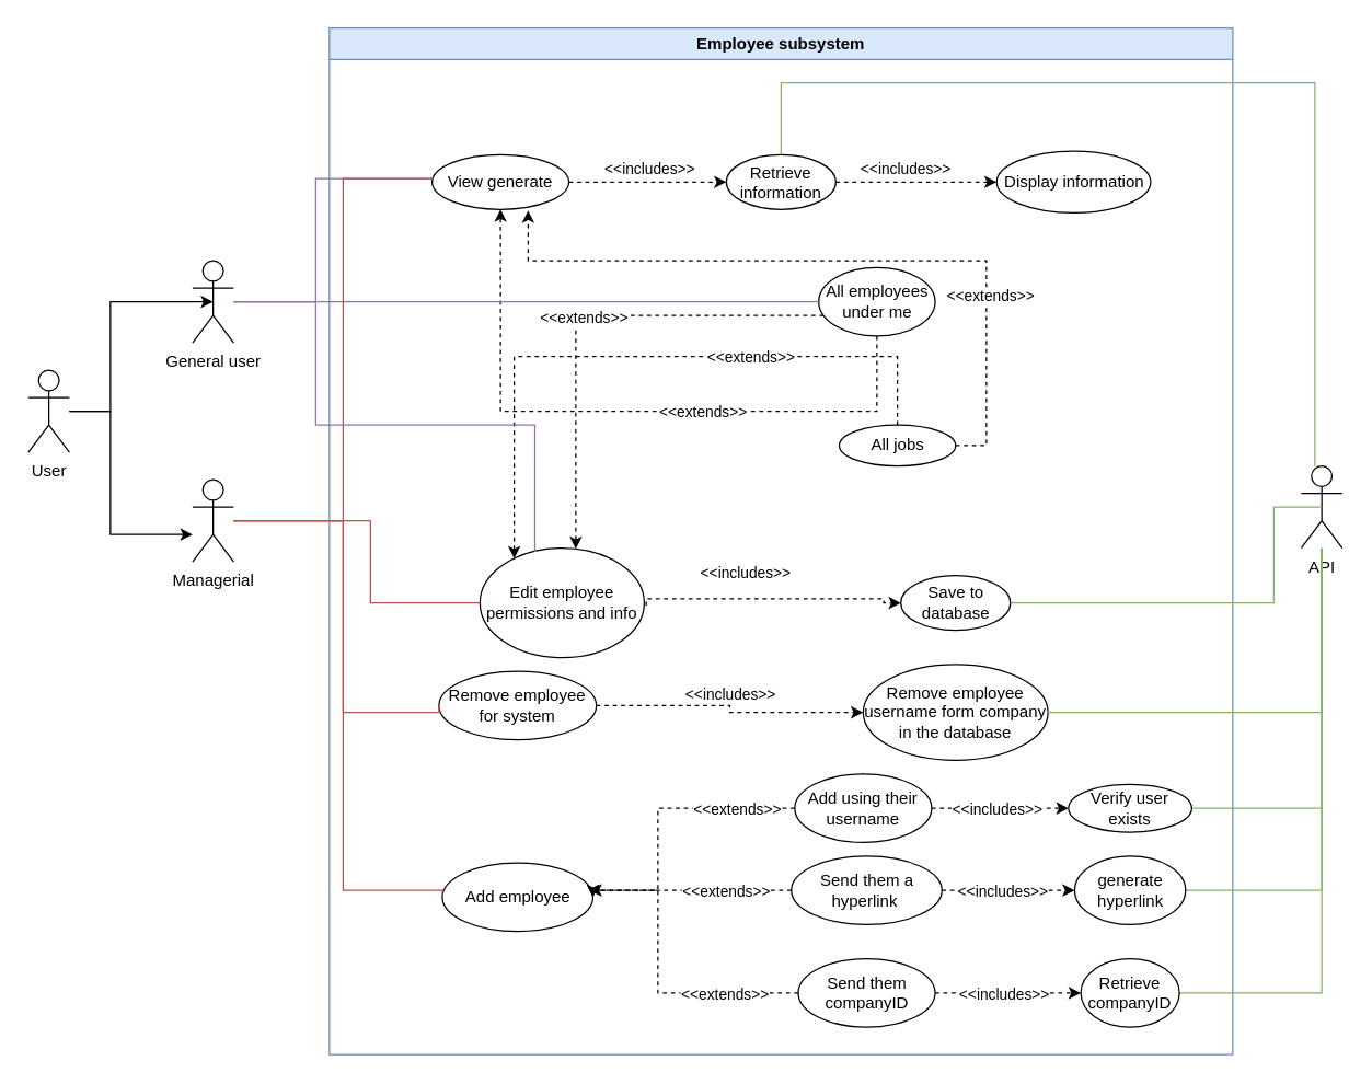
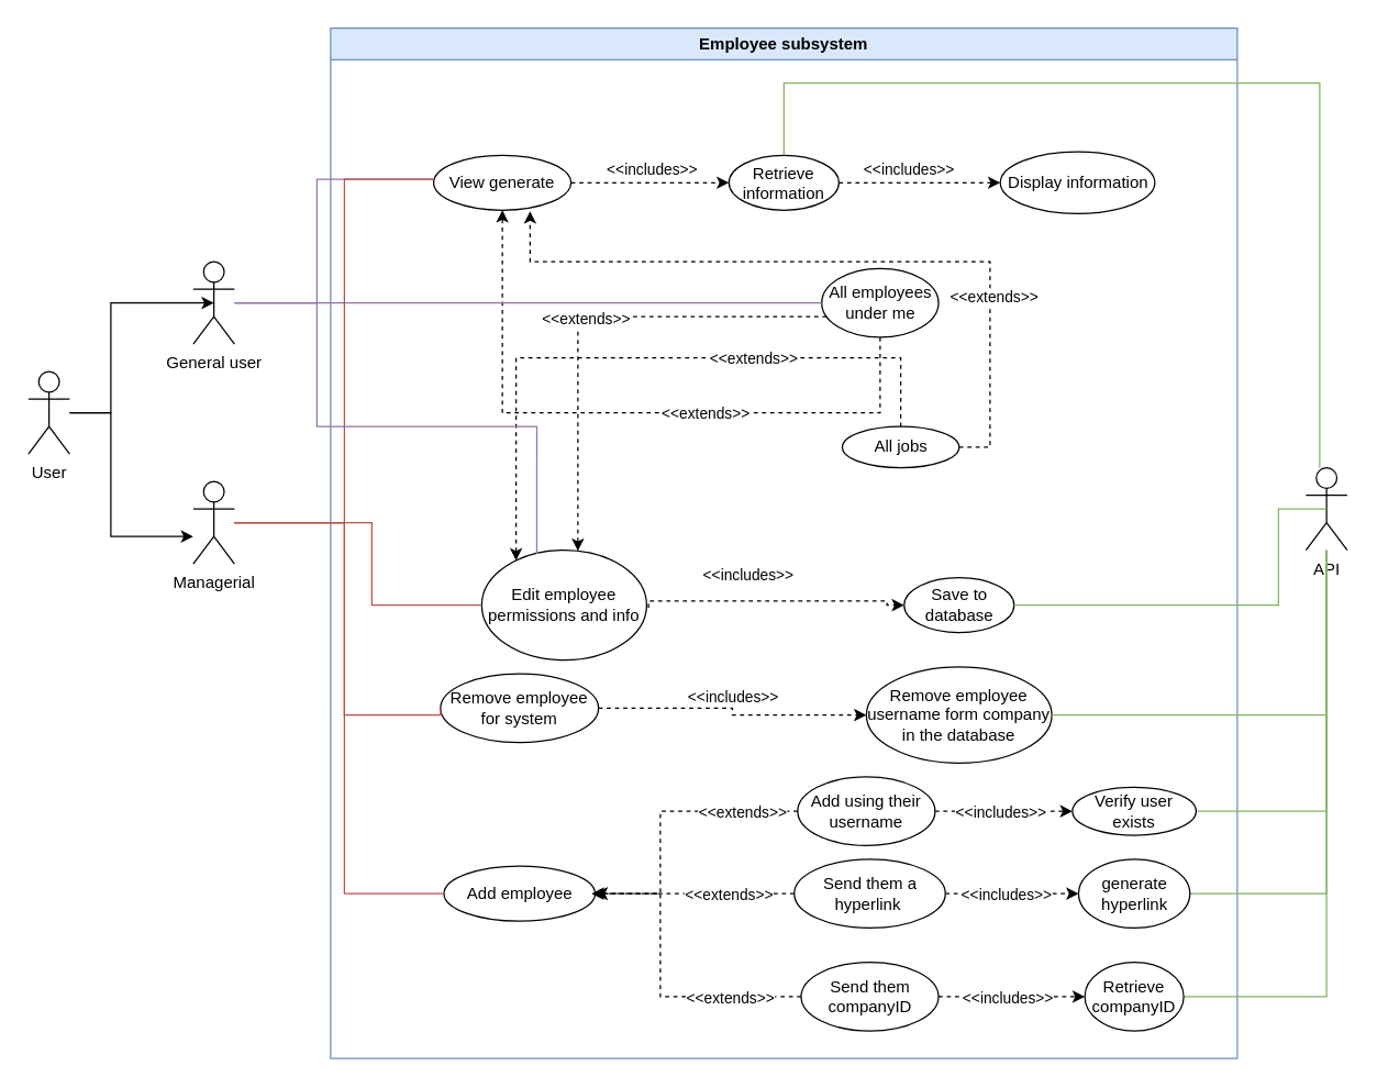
- <mxCell id="10" value="Add employee" style="ellipse;whiteSpace=wrap;html=1;" vertex="1" parent="2"><mxGeometry x="82.5" y="610" width="110" height="50" as="geometry" /></mxCell>
+ <mxCell id="10" value="Add employee" style="ellipse;whiteSpace=wrap;html=1;" vertex="1" parent="2"><mxGeometry x="82.5" y="610" width="110" height="40" as="geometry" /></mxCell>
